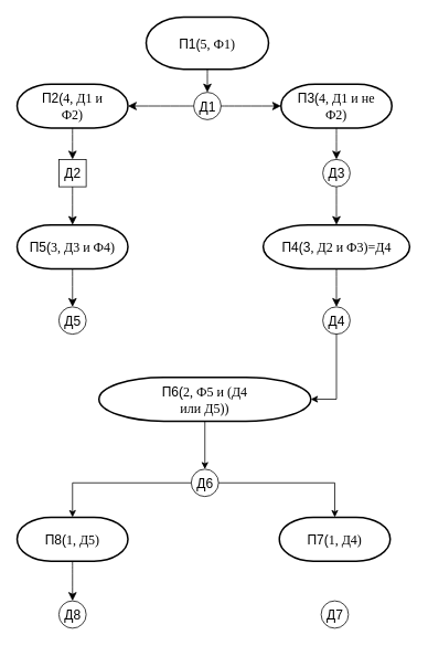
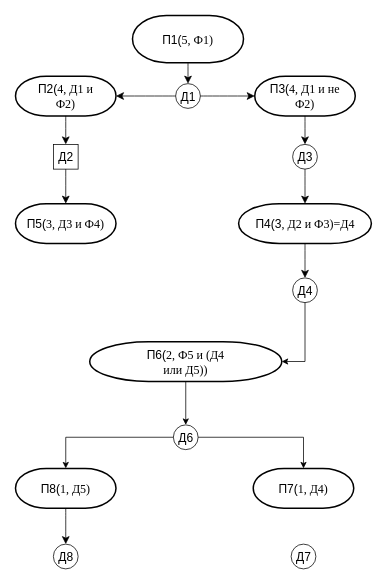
- <mxCell id="20" value="" style="endArrow=classic;html=1;rounded=0;fontSize=12;startSize=8;endSize=8;curved=1;exitX=0.5;exitY=1;exitDx=0;exitDy=0;exitPerimeter=0;entryX=0.5;entryY=0;entryDx=0;entryDy=0;" parent="1" source="17" target="19" edge="1"><mxGeometry width="50" height="50" relative="1" as="geometry"><mxPoint x="94.5" y="381" as="sourcePoint" /><mxPoint x="-49.5" y="573" as="targetPoint" /></mxGeometry></mxCell>
- <mxCell id="19" value="Д5" style="ellipse;whiteSpace=wrap;html=1;aspect=fixed;fontSize=16;" parent="1" vertex="1"><mxGeometry x="70.5" y="370" width="33" height="33" as="geometry" /></mxCell>
